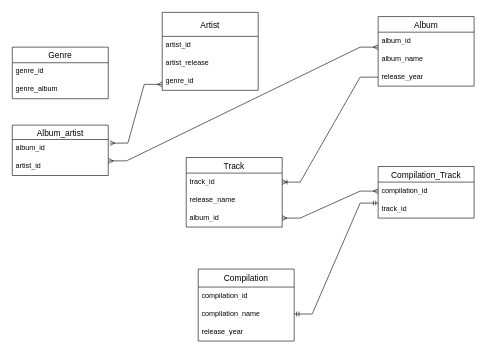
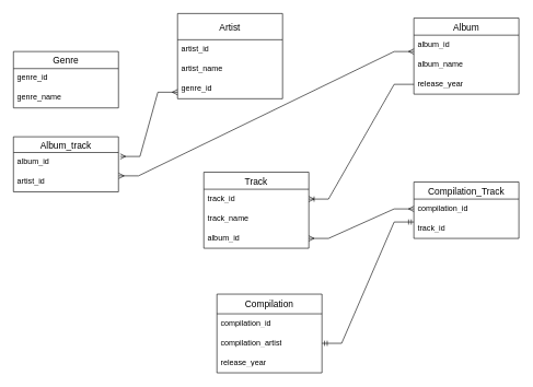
- <mxCell id="7" value="artist_release" style="text;strokeColor=none;fillColor=none;spacingLeft=4;spacingRight=4;overflow=hidden;rotatable=0;points=[[0,0.5],[1,0.5]];portConstraint=eastwest;fontSize=12;whiteSpace=wrap;html=1;" vertex="1" parent="5"><mxGeometry y="70" width="160" height="30" as="geometry" /></mxCell>
+ <mxCell id="7" value="artist_name" style="text;strokeColor=none;fillColor=none;spacingLeft=4;spacingRight=4;overflow=hidden;rotatable=0;points=[[0,0.5],[1,0.5]];portConstraint=eastwest;fontSize=12;whiteSpace=wrap;html=1;" vertex="1" parent="5"><mxGeometry y="70" width="160" height="30" as="geometry" /></mxCell>
- <mxCell id="4" value="genre_album" style="text;strokeColor=none;fillColor=none;spacingLeft=4;spacingRight=4;overflow=hidden;rotatable=0;points=[[0,0.5],[1,0.5]];portConstraint=eastwest;fontSize=12;whiteSpace=wrap;html=1;" vertex="1" parent="2"><mxGeometry y="56" width="160" height="30" as="geometry" /></mxCell>
+ <mxCell id="4" value="genre_name" style="text;strokeColor=none;fillColor=none;spacingLeft=4;spacingRight=4;overflow=hidden;rotatable=0;points=[[0,0.5],[1,0.5]];portConstraint=eastwest;fontSize=12;whiteSpace=wrap;html=1;" vertex="1" parent="2"><mxGeometry y="56" width="160" height="30" as="geometry" /></mxCell>
- <mxCell id="13" value="Album_artist" style="swimlane;fontStyle=0;childLayout=stackLayout;horizontal=1;startSize=24;horizontalStack=0;resizeParent=1;resizeParentMax=0;resizeLast=0;collapsible=1;marginBottom=0;align=center;fontSize=14;" vertex="1" parent="1"><mxGeometry x="20" y="208" width="160" height="84" as="geometry" /></mxCell>
+ <mxCell id="13" value="Album_track" style="swimlane;fontStyle=0;childLayout=stackLayout;horizontal=1;startSize=24;horizontalStack=0;resizeParent=1;resizeParentMax=0;resizeLast=0;collapsible=1;marginBottom=0;align=center;fontSize=14;" vertex="1" parent="1"><mxGeometry x="20" y="208" width="160" height="84" as="geometry" /></mxCell>
- <mxCell id="22" value="release_name" style="text;strokeColor=none;fillColor=none;spacingLeft=4;spacingRight=4;overflow=hidden;rotatable=0;points=[[0,0.5],[1,0.5]];portConstraint=eastwest;fontSize=12;whiteSpace=wrap;html=1;" vertex="1" parent="20"><mxGeometry y="56" width="160" height="30" as="geometry" /></mxCell>
+ <mxCell id="22" value="track_name" style="text;strokeColor=none;fillColor=none;spacingLeft=4;spacingRight=4;overflow=hidden;rotatable=0;points=[[0,0.5],[1,0.5]];portConstraint=eastwest;fontSize=12;whiteSpace=wrap;html=1;" vertex="1" parent="20"><mxGeometry y="56" width="160" height="30" as="geometry" /></mxCell>
- <mxCell id="18" value="compilation_name" style="text;strokeColor=none;fillColor=none;spacingLeft=4;spacingRight=4;overflow=hidden;rotatable=0;points=[[0,0.5],[1,0.5]];portConstraint=eastwest;fontSize=12;whiteSpace=wrap;html=1;" vertex="1" parent="16"><mxGeometry y="60" width="160" height="30" as="geometry" /></mxCell>
+ <mxCell id="18" value="compilation_artist" style="text;strokeColor=none;fillColor=none;spacingLeft=4;spacingRight=4;overflow=hidden;rotatable=0;points=[[0,0.5],[1,0.5]];portConstraint=eastwest;fontSize=12;whiteSpace=wrap;html=1;" vertex="1" parent="16"><mxGeometry y="60" width="160" height="30" as="geometry" /></mxCell>
